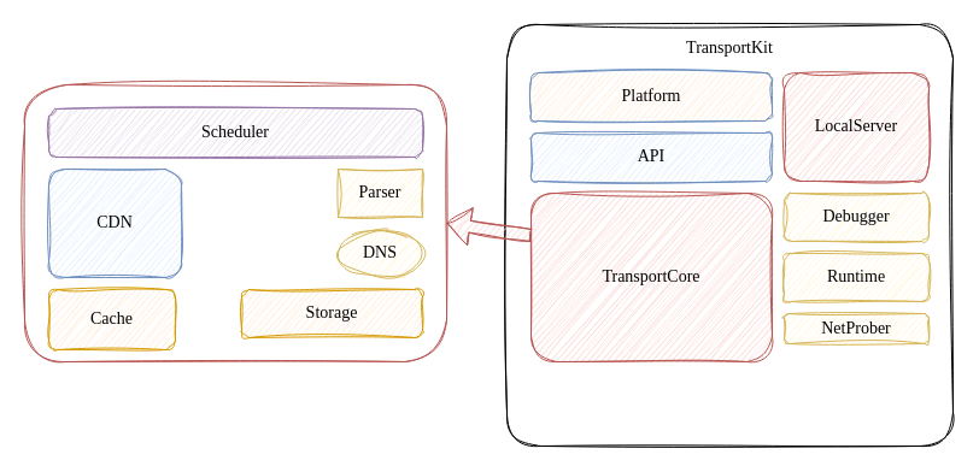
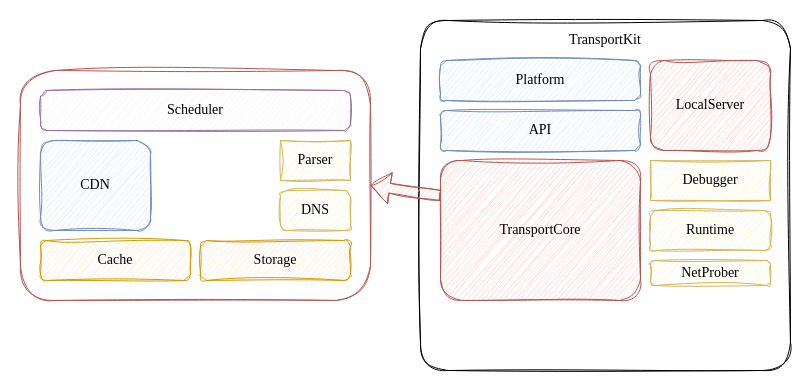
- <mxCell id="7" value="Platform" style="rounded=1;whiteSpace=wrap;html=1;fillColor=#ffe6cc;strokeColor=#6c8ebf;fontSize=14;fontFamily=Comic Sans MS;sketch=1;curveFitting=1;jiggle=2;" parent="2" vertex="1"><mxGeometry x="20" y="40" width="200" height="40" as="geometry" /></mxCell>
+ <mxCell id="7" value="Platform" style="rounded=1;whiteSpace=wrap;html=1;fillColor=#dae8fc;strokeColor=#6c8ebf;fontSize=14;fontFamily=Comic Sans MS;sketch=1;curveFitting=1;jiggle=2;" parent="2" vertex="1"><mxGeometry x="20" y="40" width="200" height="40" as="geometry" /></mxCell>
- <mxCell id="14" value="Scheduler" style="rounded=1;whiteSpace=wrap;html=1;fillColor=#e1d5e7;strokeColor=#9673a6;fontSize=14;fontFamily=Comic Sans MS;sketch=1;curveFitting=1;jiggle=2;container=0;" parent="1" vertex="1"><mxGeometry x="40" y="90" width="310" height="40" as="geometry" /></mxCell>
+ <mxCell id="14" value="Scheduler" style="rounded=1;whiteSpace=wrap;html=1;fillColor=#f5f5f5;strokeColor=#9673a6;fontSize=14;fontFamily=Comic Sans MS;sketch=1;curveFitting=1;jiggle=2;container=0;" parent="1" vertex="1"><mxGeometry x="40" y="90" width="310" height="40" as="geometry" /></mxCell>
- <mxCell id="8" value="Debugger" style="rounded=1;whiteSpace=wrap;html=1;fillColor=#fff2cc;strokeColor=#d6b656;fontSize=14;fontFamily=Comic Sans MS;sketch=1;curveFitting=1;jiggle=2;" parent="2" vertex="1"><mxGeometry x="230" y="140" width="120" height="40" as="geometry" /></mxCell>
+ <mxCell id="8" value="Debugger" style="whiteSpace=wrap;html=1;fillColor=#fff2cc;strokeColor=#d6b656;fontSize=14;fontFamily=Comic Sans MS;sketch=1;curveFitting=1;jiggle=2;rounded=0;" parent="2" vertex="1"><mxGeometry x="230" y="140" width="120" height="40" as="geometry" /></mxCell>
- <mxCell id="18" value="DNS" style="ellipse;whiteSpace=wrap;html=1;fillColor=#fff2cc;strokeColor=#d6b656;fontSize=14;fontFamily=Comic Sans MS;sketch=1;curveFitting=1;jiggle=2;container=0;" vertex="1" parent="1"><mxGeometry x="280" y="190" width="70" height="40" as="geometry" /></mxCell>
+ <mxCell id="18" value="DNS" style="rounded=1;whiteSpace=wrap;html=1;fillColor=#fff2cc;strokeColor=#d6b656;fontSize=14;fontFamily=Comic Sans MS;sketch=1;curveFitting=1;jiggle=2;container=0;" vertex="1" parent="1"><mxGeometry x="280" y="190" width="70" height="40" as="geometry" /></mxCell>
- <mxCell id="15" value="Cache" style="rounded=1;whiteSpace=wrap;html=1;fillColor=#ffe6cc;strokeColor=#d79b00;fontSize=14;fontFamily=Comic Sans MS;sketch=1;curveFitting=1;jiggle=2;container=0;" parent="1" vertex="1"><mxGeometry x="40" y="240" width="105" height="50" as="geometry" /></mxCell>
+ <mxCell id="15" value="Cache" style="rounded=1;whiteSpace=wrap;html=1;fillColor=#ffe6cc;strokeColor=#d79b00;fontSize=14;fontFamily=Comic Sans MS;sketch=1;curveFitting=1;jiggle=2;container=0;" parent="1" vertex="1"><mxGeometry x="40" y="240" width="150" height="40" as="geometry" /></mxCell>
